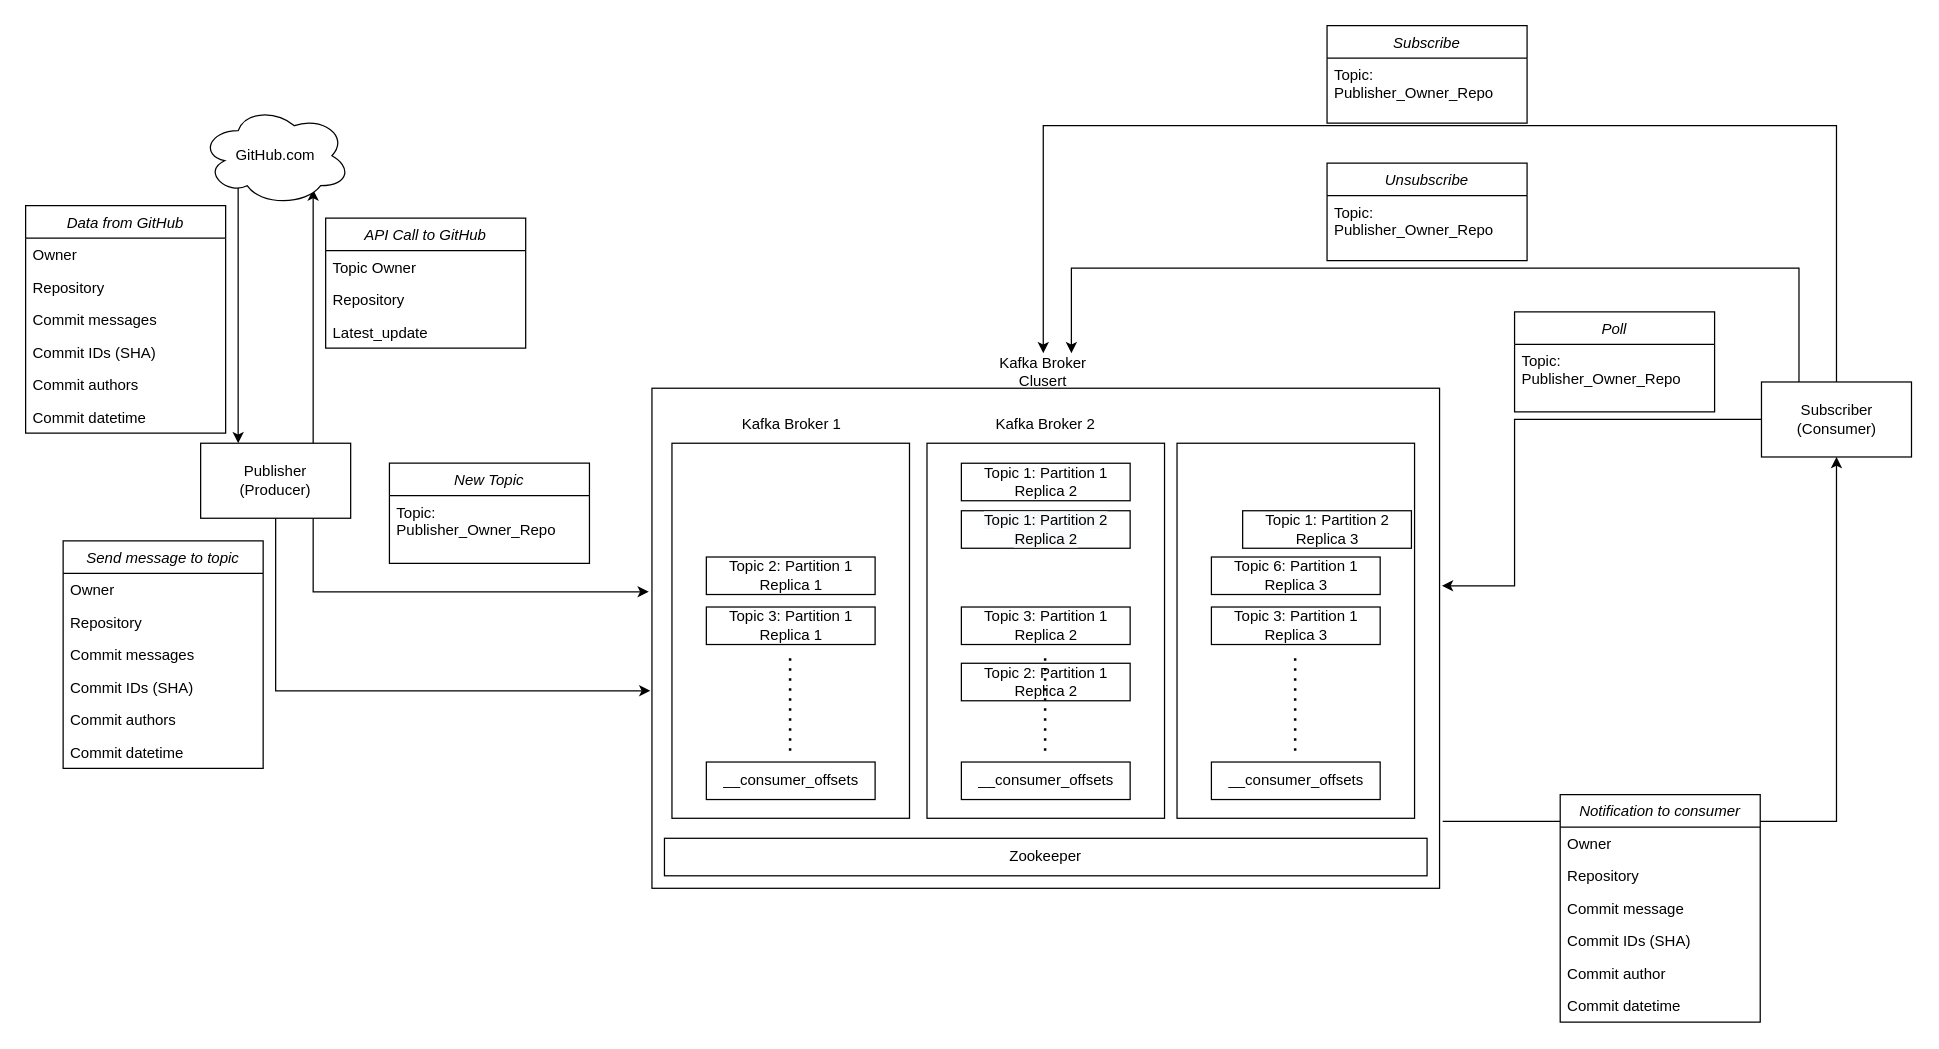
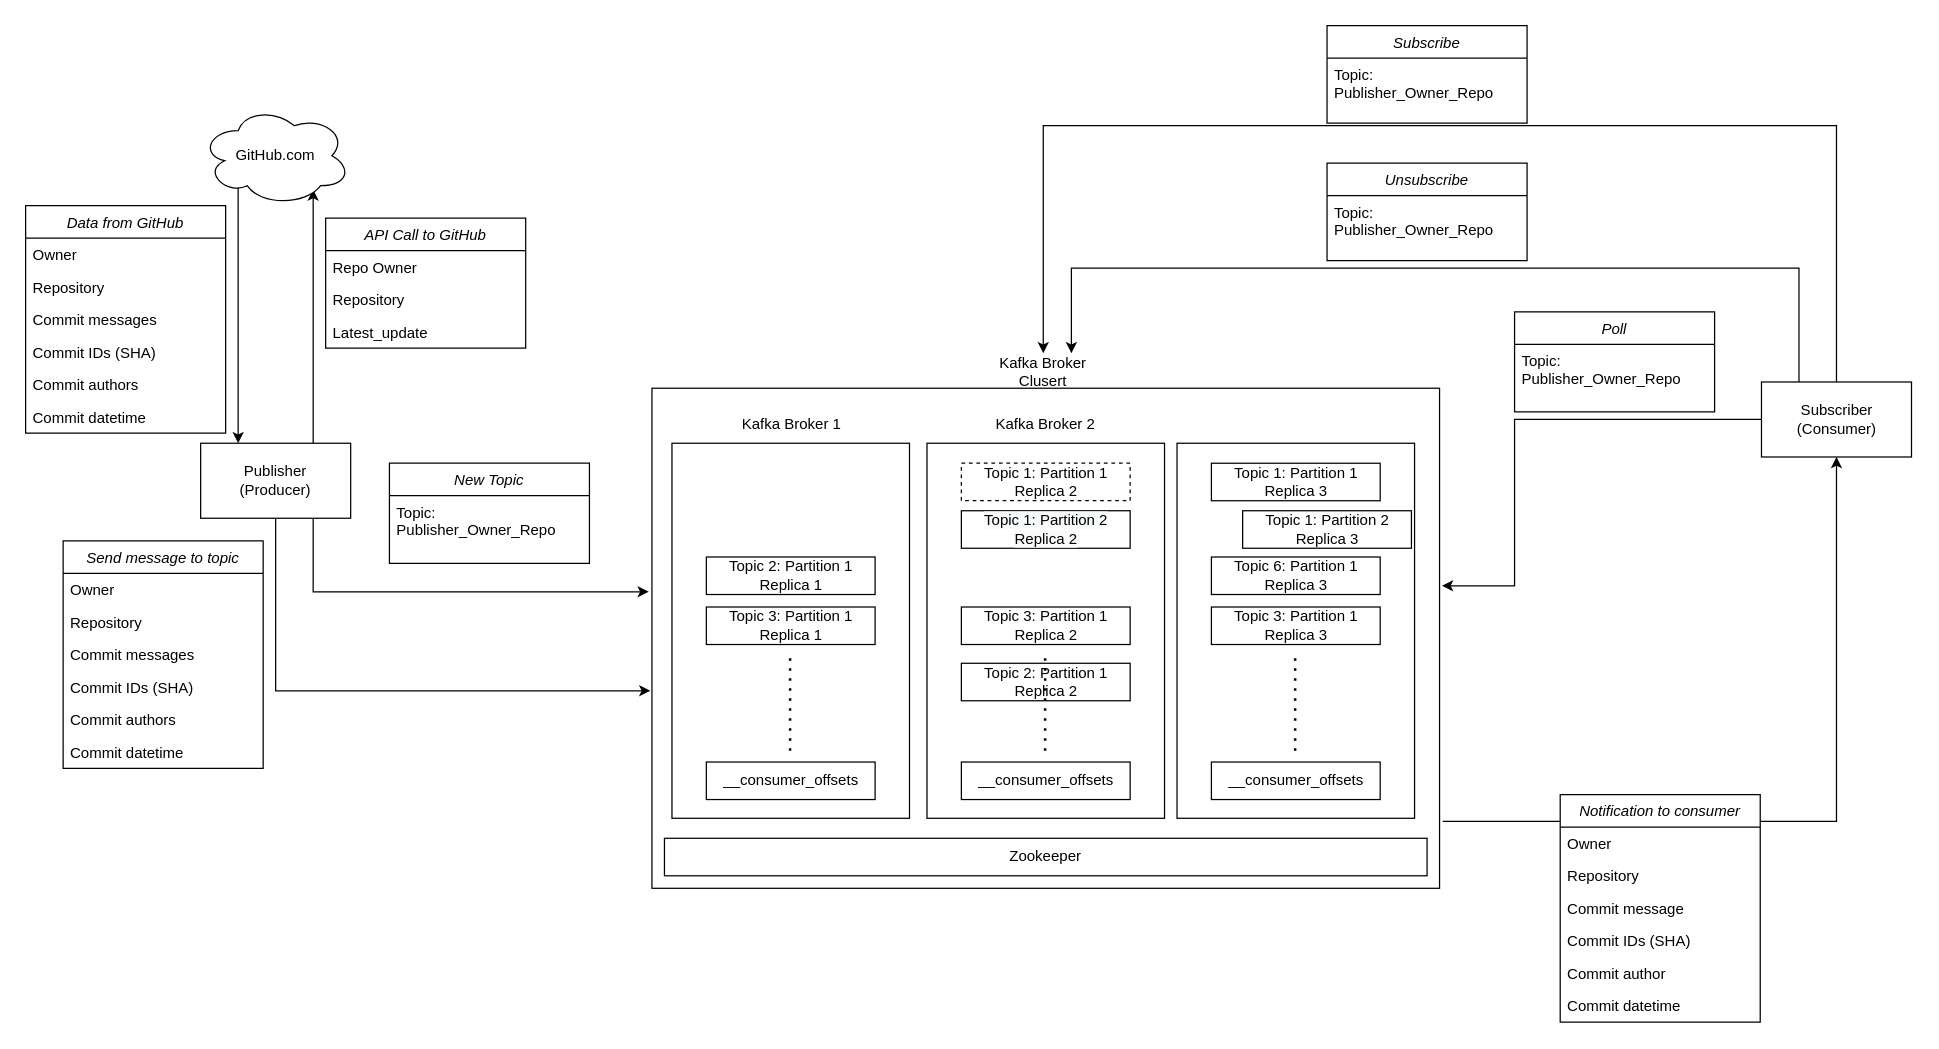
- <mxCell id="9" value="Topic Owner" style="text;align=left;verticalAlign=top;spacingLeft=4;spacingRight=4;overflow=hidden;rotatable=0;points=[[0,0.5],[1,0.5]];portConstraint=eastwest;" parent="8" vertex="1"><mxGeometry y="26" width="160" height="26" as="geometry" /></mxCell>
+ <mxCell id="9" value="Repo Owner" style="text;align=left;verticalAlign=top;spacingLeft=4;spacingRight=4;overflow=hidden;rotatable=0;points=[[0,0.5],[1,0.5]];portConstraint=eastwest;" parent="8" vertex="1"><mxGeometry y="26" width="160" height="26" as="geometry" /></mxCell>
- <mxCell id="49" value="Topic 1: Partition 1&lt;br&gt;Replica 2" style="rounded=0;whiteSpace=wrap;html=1;" parent="1" vertex="1"><mxGeometry x="768.5" y="370" width="135" height="30" as="geometry" /></mxCell>
+ <mxCell id="49" value="Topic 1: Partition 1&lt;br&gt;Replica 2" style="rounded=0;whiteSpace=wrap;html=1;dashed=1;" parent="1" vertex="1"><mxGeometry x="768.5" y="370" width="135" height="30" as="geometry" /></mxCell>
+ <mxCell id="55" value="Topic 1: Partition 1&lt;br&gt;Replica 3" style="rounded=0;whiteSpace=wrap;html=1;" parent="1" vertex="1"><mxGeometry x="968.5" y="370" width="135" height="30" as="geometry" /></mxCell>
